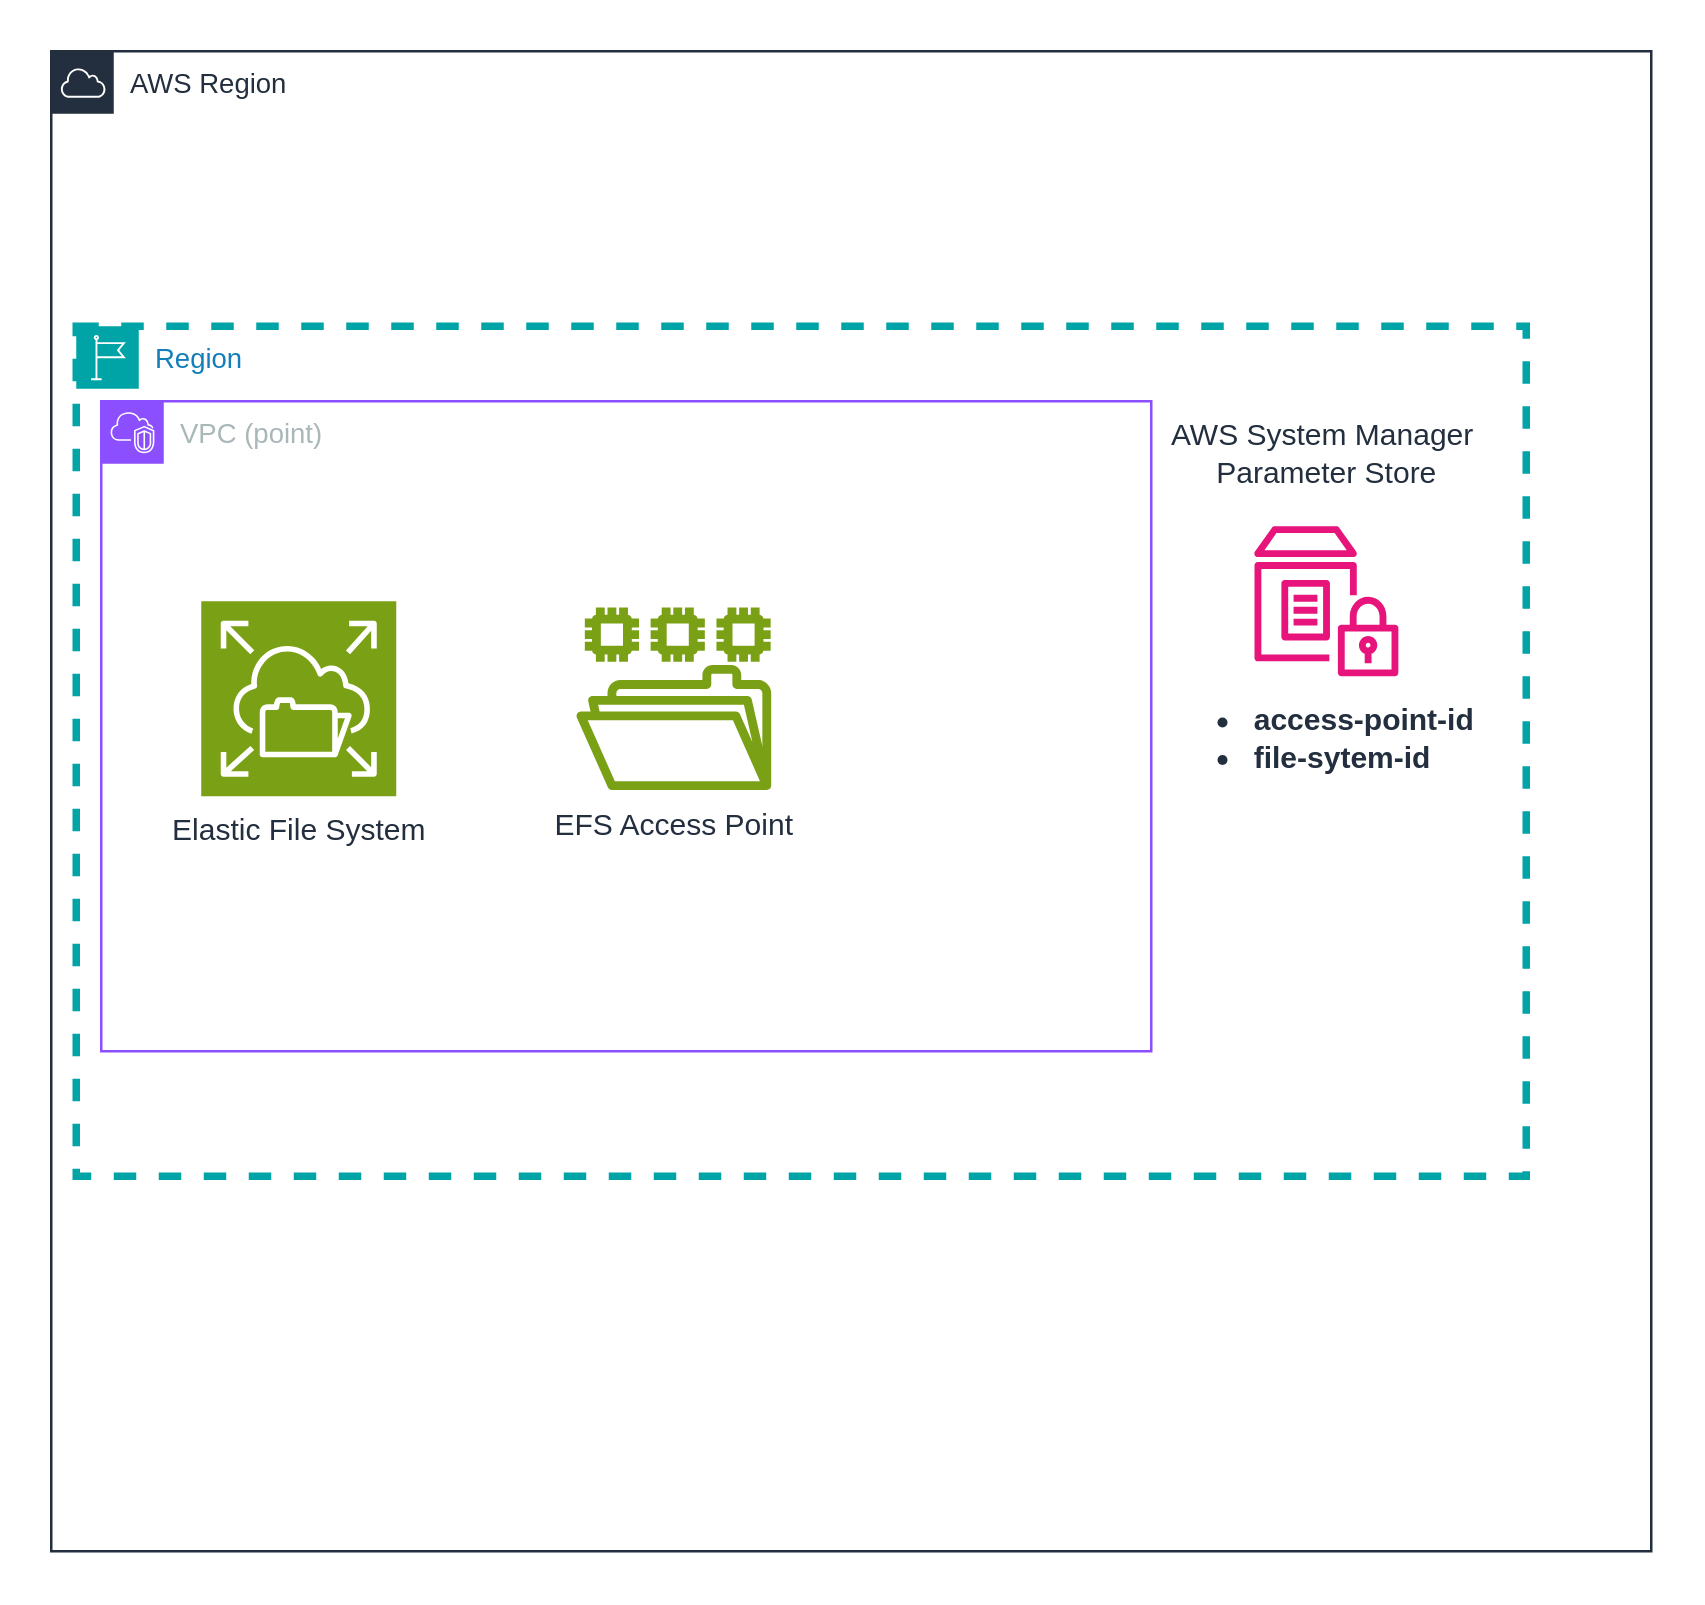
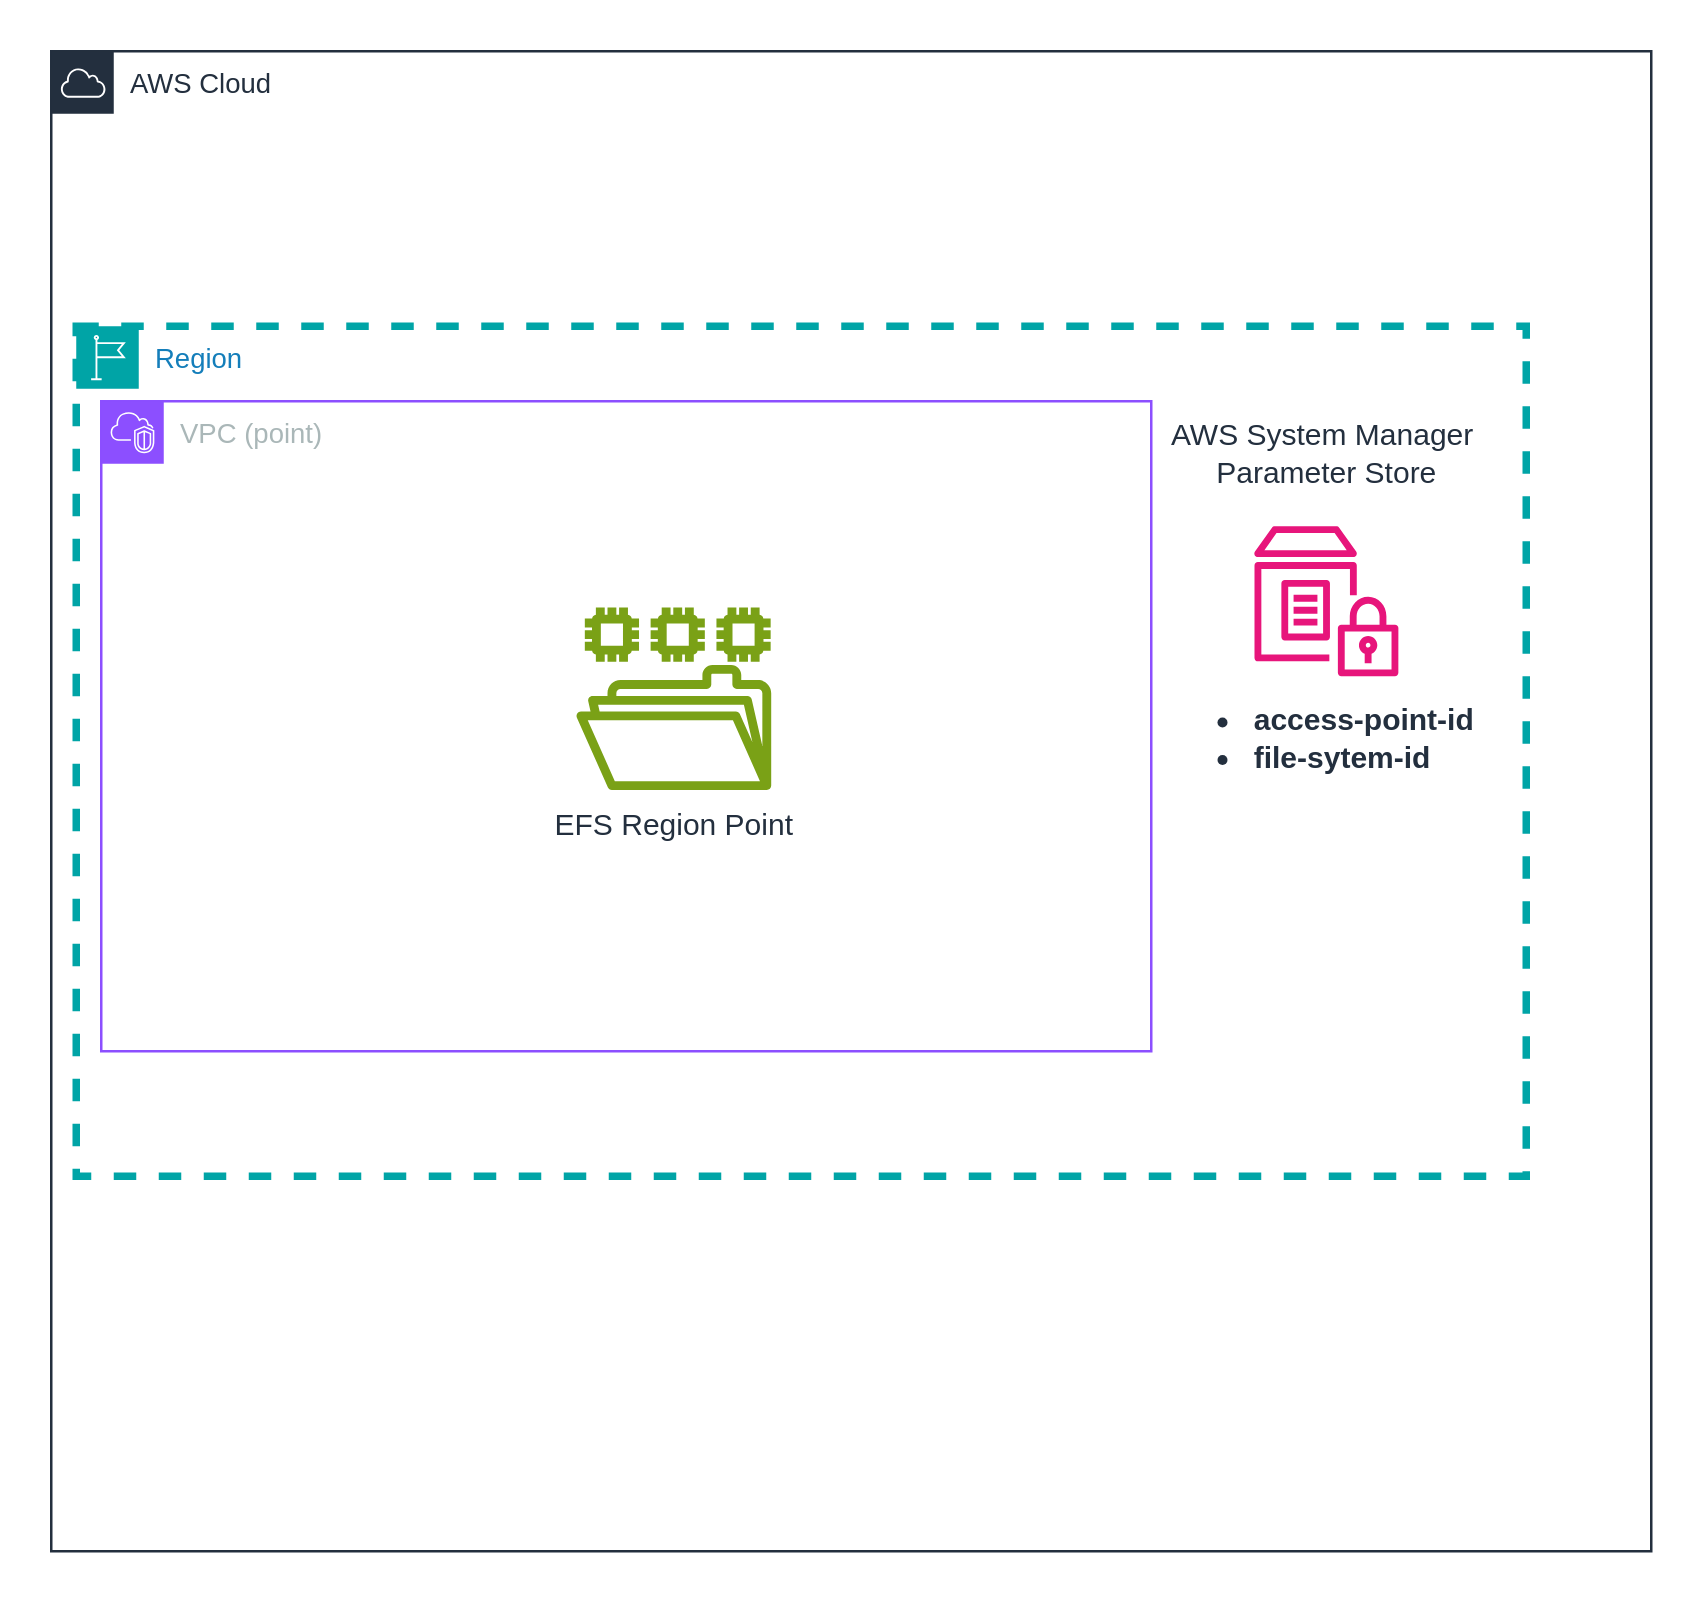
- <mxCell id="2" value="AWS Region" style="points=[[0,0],[0.25,0],[0.5,0],[0.75,0],[1,0],[1,0.25],[1,0.5],[1,0.75],[1,1],[0.75,1],[0.5,1],[0.25,1],[0,1],[0,0.75],[0,0.5],[0,0.25]];outlineConnect=0;gradientColor=none;html=1;whiteSpace=wrap;fontSize=11;fontStyle=0;container=1;pointerEvents=0;collapsible=0;recursiveResize=0;shape=mxgraph.aws4.group;grIcon=mxgraph.aws4.group_aws_cloud;strokeColor=#232F3E;fillColor=none;verticalAlign=top;align=left;spacingLeft=30;fontColor=#232F3E;dashed=0;" parent="1" vertex="1"><mxGeometry x="20" y="20" width="640" height="600" as="geometry" /></mxCell>
+ <mxCell id="2" value="AWS Cloud" style="points=[[0,0],[0.25,0],[0.5,0],[0.75,0],[1,0],[1,0.25],[1,0.5],[1,0.75],[1,1],[0.75,1],[0.5,1],[0.25,1],[0,1],[0,0.75],[0,0.5],[0,0.25]];outlineConnect=0;gradientColor=none;html=1;whiteSpace=wrap;fontSize=11;fontStyle=0;container=1;pointerEvents=0;collapsible=0;recursiveResize=0;shape=mxgraph.aws4.group;grIcon=mxgraph.aws4.group_aws_cloud;strokeColor=#232F3E;fillColor=none;verticalAlign=top;align=left;spacingLeft=30;fontColor=#232F3E;dashed=0;" parent="1" vertex="1"><mxGeometry x="20" y="20" width="640" height="600" as="geometry" /></mxCell>
- <mxCell id="7" value="Elastic File System" style="sketch=0;points=[[0,0,0],[0.25,0,0],[0.5,0,0],[0.75,0,0],[1,0,0],[0,1,0],[0.25,1,0],[0.5,1,0],[0.75,1,0],[1,1,0],[0,0.25,0],[0,0.5,0],[0,0.75,0],[1,0.25,0],[1,0.5,0],[1,0.75,0]];outlineConnect=0;fontColor=#232F3E;fillColor=#7AA116;strokeColor=#ffffff;dashed=0;verticalLabelPosition=bottom;verticalAlign=top;align=center;html=1;fontSize=12;fontStyle=0;aspect=fixed;shape=mxgraph.aws4.resourceIcon;resIcon=mxgraph.aws4.elastic_file_system;" vertex="1" parent="6"><mxGeometry x="40" y="80" width="78" height="78" as="geometry" /></mxCell>
- <mxCell id="8" value="EFS Access Point" style="sketch=0;outlineConnect=0;fontColor=#232F3E;gradientColor=none;fillColor=#7AA116;strokeColor=none;dashed=0;verticalLabelPosition=bottom;verticalAlign=top;align=center;html=1;fontSize=12;fontStyle=0;aspect=fixed;pointerEvents=1;shape=mxgraph.aws4.file_system;" vertex="1" parent="6"><mxGeometry x="190" y="82.5" width="78" height="73" as="geometry" /></mxCell>
+ <mxCell id="8" value="EFS Region Point" style="sketch=0;outlineConnect=0;fontColor=#232F3E;gradientColor=none;fillColor=#7AA116;strokeColor=none;dashed=0;verticalLabelPosition=bottom;verticalAlign=top;align=center;html=1;fontSize=12;fontStyle=0;aspect=fixed;pointerEvents=1;shape=mxgraph.aws4.file_system;" vertex="1" parent="6"><mxGeometry x="190" y="82.5" width="78" height="73" as="geometry" /></mxCell>
